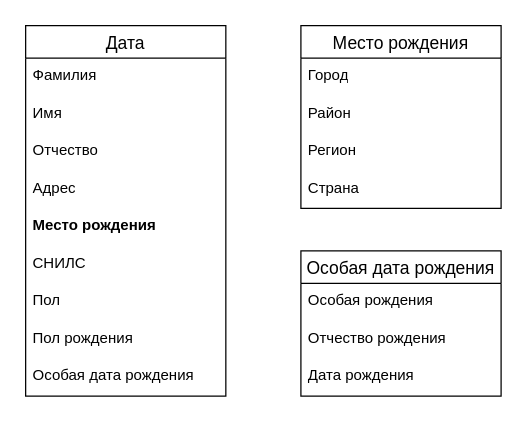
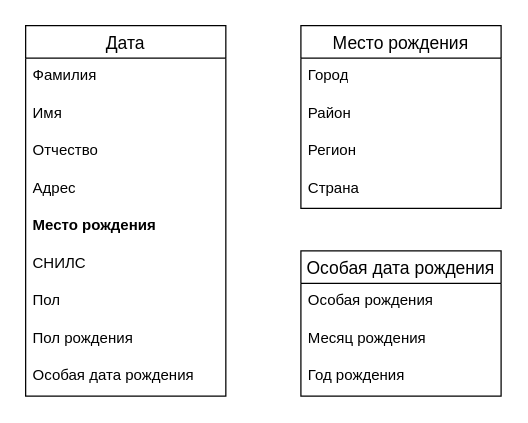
- <mxCell id="23" value="Отчество рождения" style="text;strokeColor=none;fillColor=none;spacingLeft=4;spacingRight=4;overflow=hidden;rotatable=0;points=[[0,0.5],[1,0.5]];portConstraint=eastwest;fontSize=12;whiteSpace=wrap;html=1;" vertex="1" parent="21"><mxGeometry y="56" width="160" height="30" as="geometry" /></mxCell>
+ <mxCell id="23" value="Месяц рождения" style="text;strokeColor=none;fillColor=none;spacingLeft=4;spacingRight=4;overflow=hidden;rotatable=0;points=[[0,0.5],[1,0.5]];portConstraint=eastwest;fontSize=12;whiteSpace=wrap;html=1;" vertex="1" parent="21"><mxGeometry y="56" width="160" height="30" as="geometry" /></mxCell>
- <mxCell id="24" value="Дата рождения" style="text;strokeColor=none;fillColor=none;spacingLeft=4;spacingRight=4;overflow=hidden;rotatable=0;points=[[0,0.5],[1,0.5]];portConstraint=eastwest;fontSize=12;whiteSpace=wrap;html=1;" vertex="1" parent="21"><mxGeometry y="86" width="160" height="30" as="geometry" /></mxCell>
+ <mxCell id="24" value="Год рождения" style="text;strokeColor=none;fillColor=none;spacingLeft=4;spacingRight=4;overflow=hidden;rotatable=0;points=[[0,0.5],[1,0.5]];portConstraint=eastwest;fontSize=12;whiteSpace=wrap;html=1;" vertex="1" parent="21"><mxGeometry y="86" width="160" height="30" as="geometry" /></mxCell>
